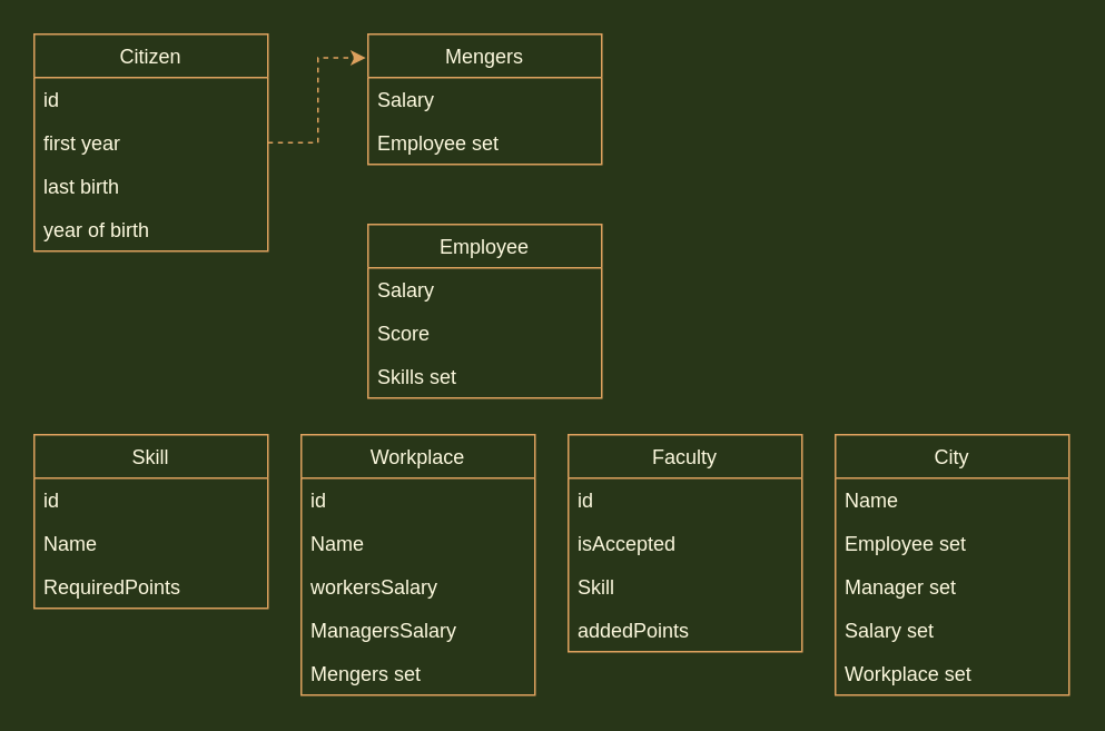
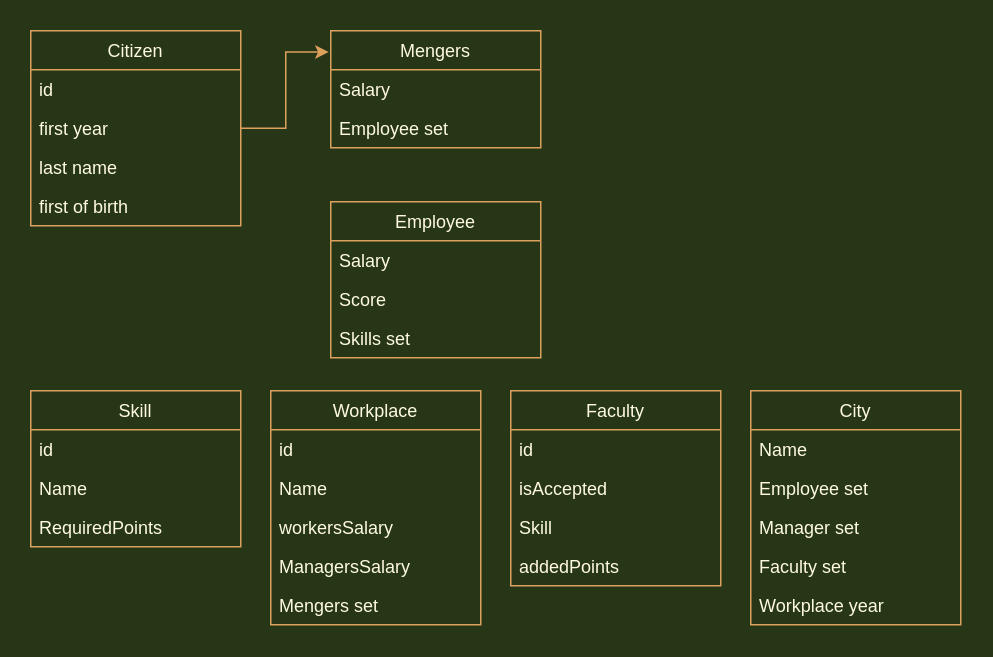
- <mxCell id="35" style="edgeStyle=orthogonalEdgeStyle;rounded=0;orthogonalLoop=1;jettySize=auto;html=1;exitX=1;exitY=0.5;exitDx=0;exitDy=0;entryX=-0.01;entryY=0.182;entryDx=0;entryDy=0;entryPerimeter=0;labelBackgroundColor=#283618;strokeColor=#DDA15E;fontColor=#FEFAE0;dashed=1;" edge="1" parent="1" source="4" target="32"><mxGeometry relative="1" as="geometry" /></mxCell>
+ <mxCell id="35" style="edgeStyle=orthogonalEdgeStyle;rounded=0;orthogonalLoop=1;jettySize=auto;html=1;exitX=1;exitY=0.5;exitDx=0;exitDy=0;entryX=-0.01;entryY=0.182;entryDx=0;entryDy=0;entryPerimeter=0;labelBackgroundColor=#283618;strokeColor=#DDA15E;fontColor=#FEFAE0;" edge="1" parent="1" source="4" target="32"><mxGeometry relative="1" as="geometry" /></mxCell>
- <mxCell id="5" value="last birth&#10;" style="text;strokeColor=none;fillColor=none;align=left;verticalAlign=top;spacingLeft=4;spacingRight=4;overflow=hidden;rotatable=0;points=[[0,0.5],[1,0.5]];portConstraint=eastwest;fontColor=#FEFAE0;" vertex="1" parent="2"><mxGeometry y="78" width="140" height="26" as="geometry" /></mxCell>
+ <mxCell id="5" value="last name&#10;" style="text;strokeColor=none;fillColor=none;align=left;verticalAlign=top;spacingLeft=4;spacingRight=4;overflow=hidden;rotatable=0;points=[[0,0.5],[1,0.5]];portConstraint=eastwest;fontColor=#FEFAE0;" vertex="1" parent="2"><mxGeometry y="78" width="140" height="26" as="geometry" /></mxCell>
- <mxCell id="6" value="year of birth" style="text;strokeColor=none;fillColor=none;align=left;verticalAlign=top;spacingLeft=4;spacingRight=4;overflow=hidden;rotatable=0;points=[[0,0.5],[1,0.5]];portConstraint=eastwest;fontColor=#FEFAE0;" vertex="1" parent="2"><mxGeometry y="104" width="140" height="26" as="geometry" /></mxCell>
+ <mxCell id="6" value="first of birth" style="text;strokeColor=none;fillColor=none;align=left;verticalAlign=top;spacingLeft=4;spacingRight=4;overflow=hidden;rotatable=0;points=[[0,0.5],[1,0.5]];portConstraint=eastwest;fontColor=#FEFAE0;" vertex="1" parent="2"><mxGeometry y="104" width="140" height="26" as="geometry" /></mxCell>
- <mxCell id="11" value="Salary set" style="text;strokeColor=none;fillColor=none;align=left;verticalAlign=top;spacingLeft=4;spacingRight=4;overflow=hidden;rotatable=0;points=[[0,0.5],[1,0.5]];portConstraint=eastwest;fontColor=#FEFAE0;" vertex="1" parent="7"><mxGeometry y="104" width="140" height="26" as="geometry" /></mxCell>
+ <mxCell id="11" value="Faculty set" style="text;strokeColor=none;fillColor=none;align=left;verticalAlign=top;spacingLeft=4;spacingRight=4;overflow=hidden;rotatable=0;points=[[0,0.5],[1,0.5]];portConstraint=eastwest;fontColor=#FEFAE0;" vertex="1" parent="7"><mxGeometry y="104" width="140" height="26" as="geometry" /></mxCell>
- <mxCell id="12" value="Workplace set" style="text;strokeColor=none;fillColor=none;align=left;verticalAlign=top;spacingLeft=4;spacingRight=4;overflow=hidden;rotatable=0;points=[[0,0.5],[1,0.5]];portConstraint=eastwest;fontColor=#FEFAE0;" vertex="1" parent="7"><mxGeometry y="130" width="140" height="26" as="geometry" /></mxCell>
+ <mxCell id="12" value="Workplace year" style="text;strokeColor=none;fillColor=none;align=left;verticalAlign=top;spacingLeft=4;spacingRight=4;overflow=hidden;rotatable=0;points=[[0,0.5],[1,0.5]];portConstraint=eastwest;fontColor=#FEFAE0;" vertex="1" parent="7"><mxGeometry y="130" width="140" height="26" as="geometry" /></mxCell>
